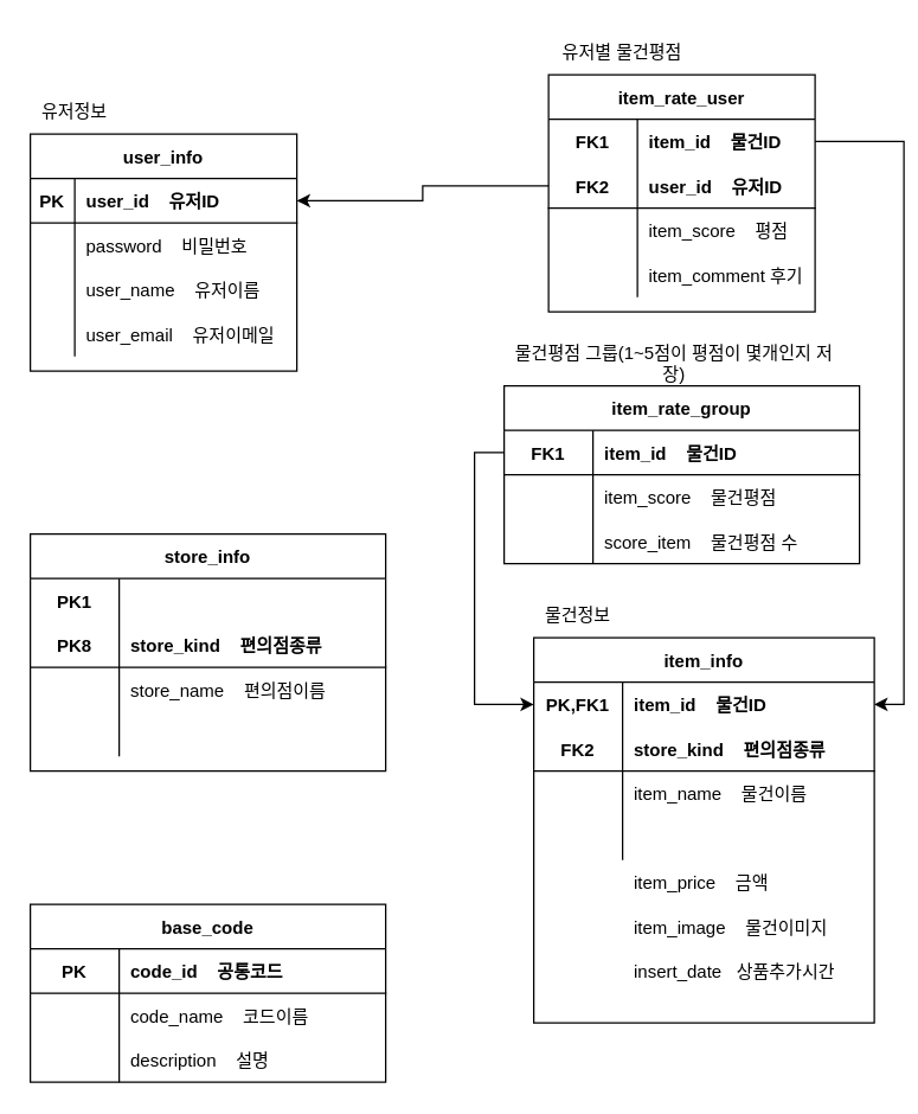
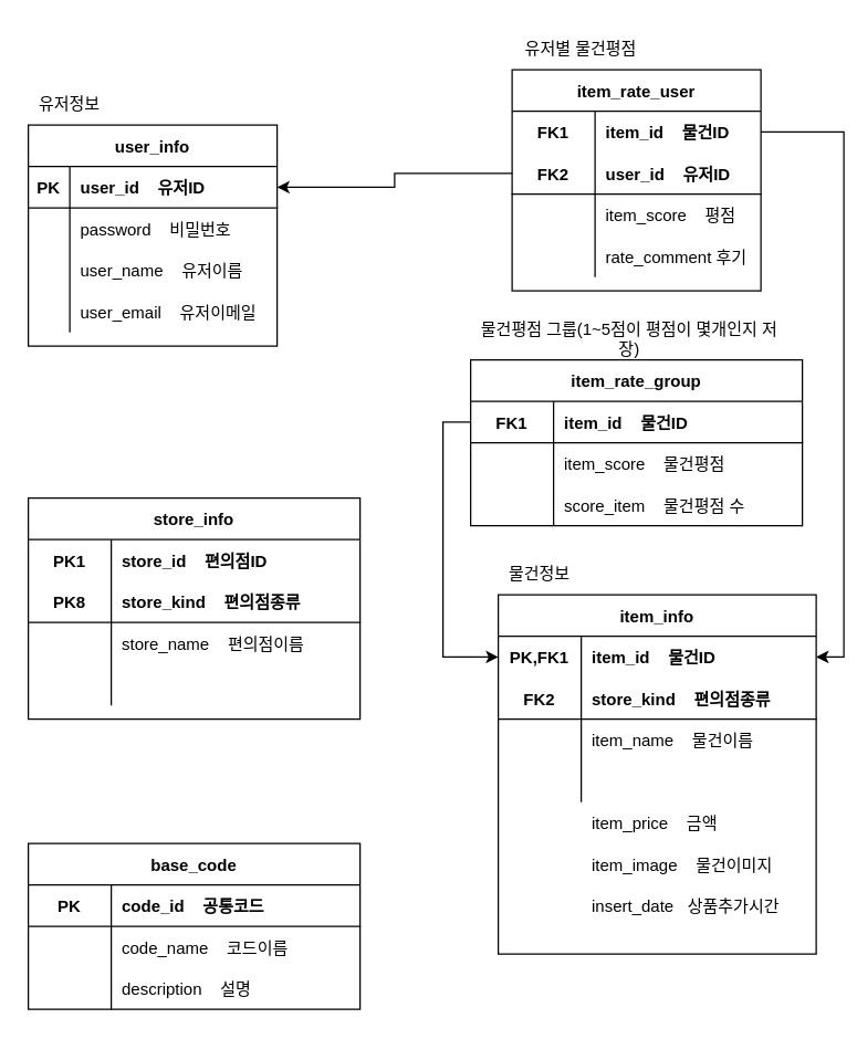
- <mxCell id="30" value="item_comment 후기" style="shape=partialRectangle;connectable=0;fillColor=none;top=0;left=0;bottom=0;right=0;align=left;spacingLeft=6;overflow=hidden;" parent="28" vertex="1"><mxGeometry x="60" width="120" height="30" as="geometry"><mxRectangle width="120" height="30" as="alternateBounds" /></mxGeometry></mxCell>
+ <mxCell id="30" value="rate_comment 후기" style="shape=partialRectangle;connectable=0;fillColor=none;top=0;left=0;bottom=0;right=0;align=left;spacingLeft=6;overflow=hidden;" parent="28" vertex="1"><mxGeometry x="60" width="120" height="30" as="geometry"><mxRectangle width="120" height="30" as="alternateBounds" /></mxGeometry></mxCell>
+ <mxCell id="36" value="store_id    편의점ID" style="shape=partialRectangle;connectable=0;fillColor=none;top=0;left=0;bottom=0;right=0;align=left;spacingLeft=6;fontStyle=1;overflow=hidden;" parent="34" vertex="1"><mxGeometry x="60" width="180" height="30" as="geometry"><mxRectangle width="180" height="30" as="alternateBounds" /></mxGeometry></mxCell>
